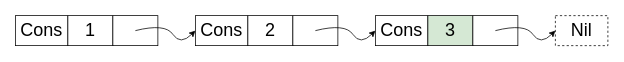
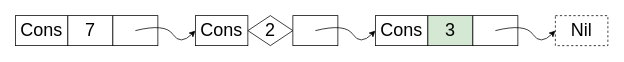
- <mxCell id="4" value="&lt;font style=&quot;font-size: 24px;&quot;&gt;1&lt;/font&gt;" style="rounded=0;whiteSpace=wrap;html=1;" vertex="1" parent="1"><mxGeometry x="90" width="60" height="40" as="geometry" y="20" /></mxCell>
+ <mxCell id="4" value="&lt;font style=&quot;font-size: 24px;&quot;&gt;7&lt;/font&gt;" style="rounded=0;whiteSpace=wrap;html=1;" vertex="1" parent="1"><mxGeometry x="90" width="60" height="40" as="geometry" y="20" /></mxCell>
- <mxCell id="7" value="&lt;font style=&quot;font-size: 24px;&quot;&gt;2&lt;/font&gt;" style="rounded=0;whiteSpace=wrap;html=1;" vertex="1" parent="1"><mxGeometry x="330" width="60" height="40" as="geometry" y="20" /></mxCell>
+ <mxCell id="7" value="&lt;font style=&quot;font-size: 24px;&quot;&gt;2&lt;/font&gt;" style="rhombus;whiteSpace=wrap;html=1;" vertex="1" parent="1"><mxGeometry x="330" width="60" height="40" as="geometry" y="20" /></mxCell>
